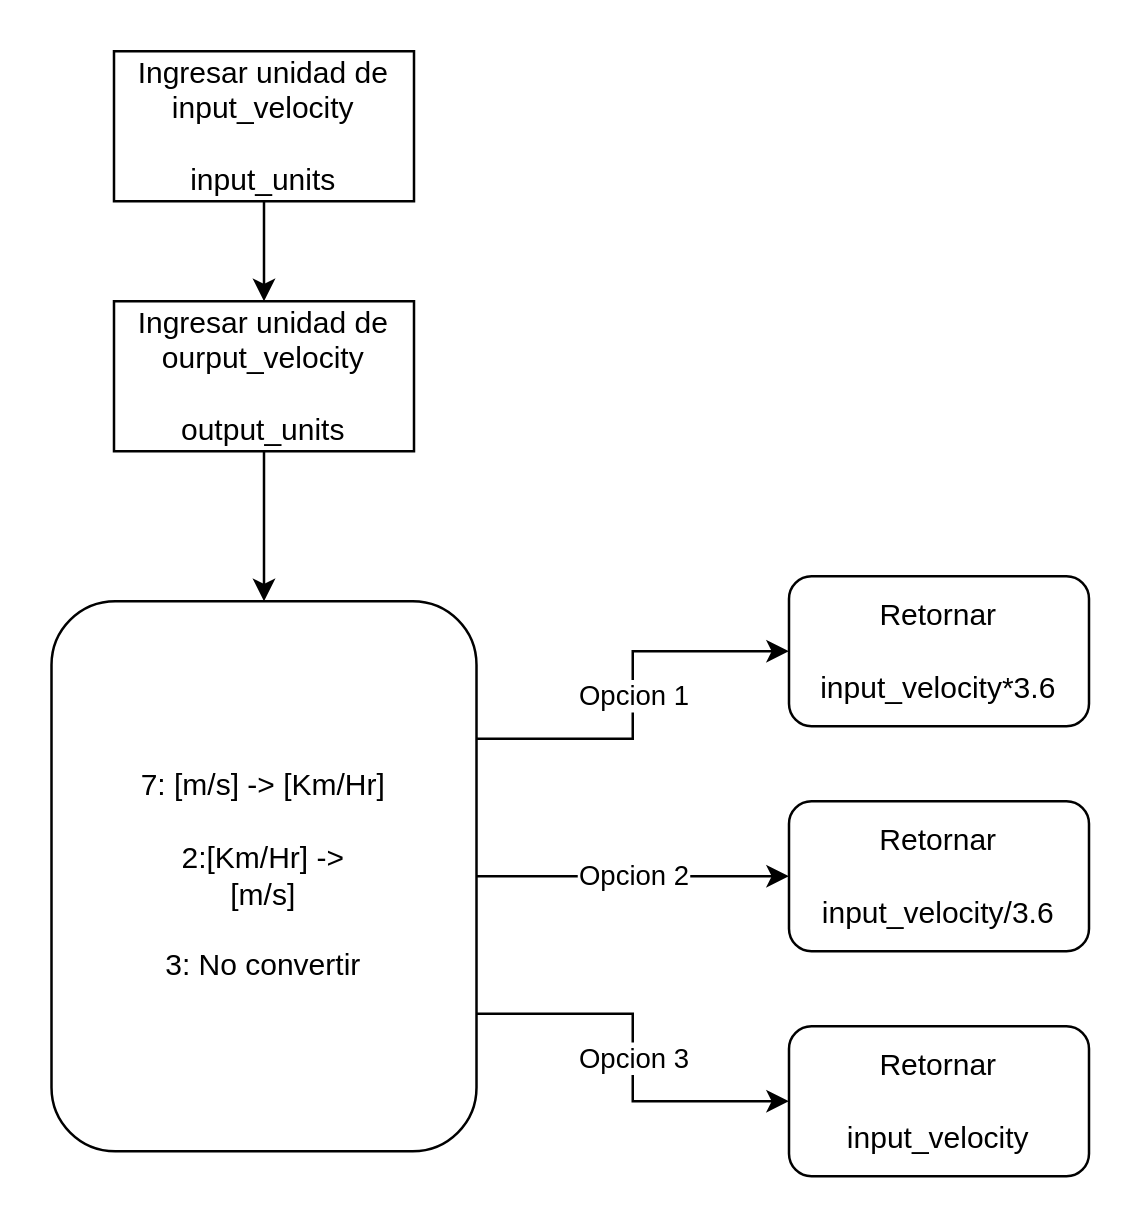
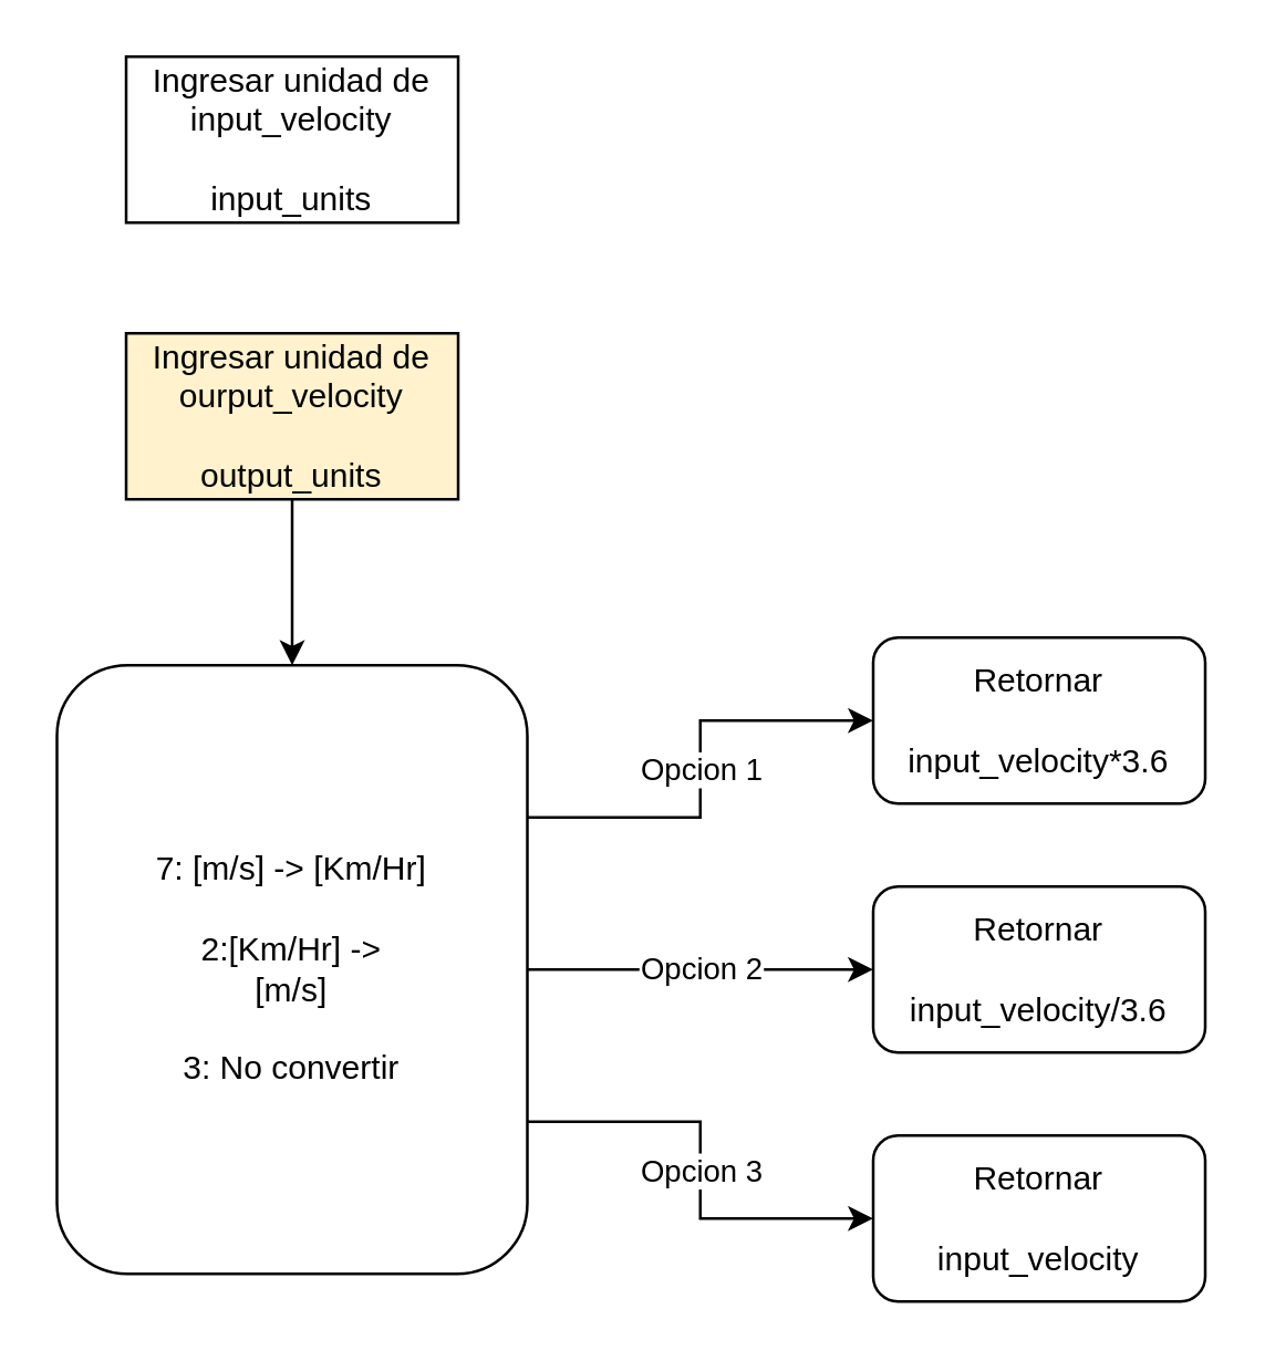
- <mxCell id="2" style="edgeStyle=orthogonalEdgeStyle;rounded=0;orthogonalLoop=1;jettySize=auto;html=1;exitX=0.5;exitY=1;exitDx=0;exitDy=0;" edge="1" parent="1" source="3" target="9"><mxGeometry relative="1" as="geometry" /></mxCell>
- <mxCell id="9" value="Ingresar unidad de ourput_velocity&lt;br&gt;&lt;br&gt;output_units" style="rounded=0;whiteSpace=wrap;html=1;" vertex="1" parent="1"><mxGeometry x="45" y="120" width="120" height="60" as="geometry" /></mxCell>
+ <mxCell id="9" value="Ingresar unidad de ourput_velocity&lt;br&gt;&lt;br&gt;output_units" style="rounded=0;whiteSpace=wrap;html=1;fillColor=#fff2cc;" vertex="1" parent="1"><mxGeometry x="45" y="120" width="120" height="60" as="geometry" /></mxCell>
